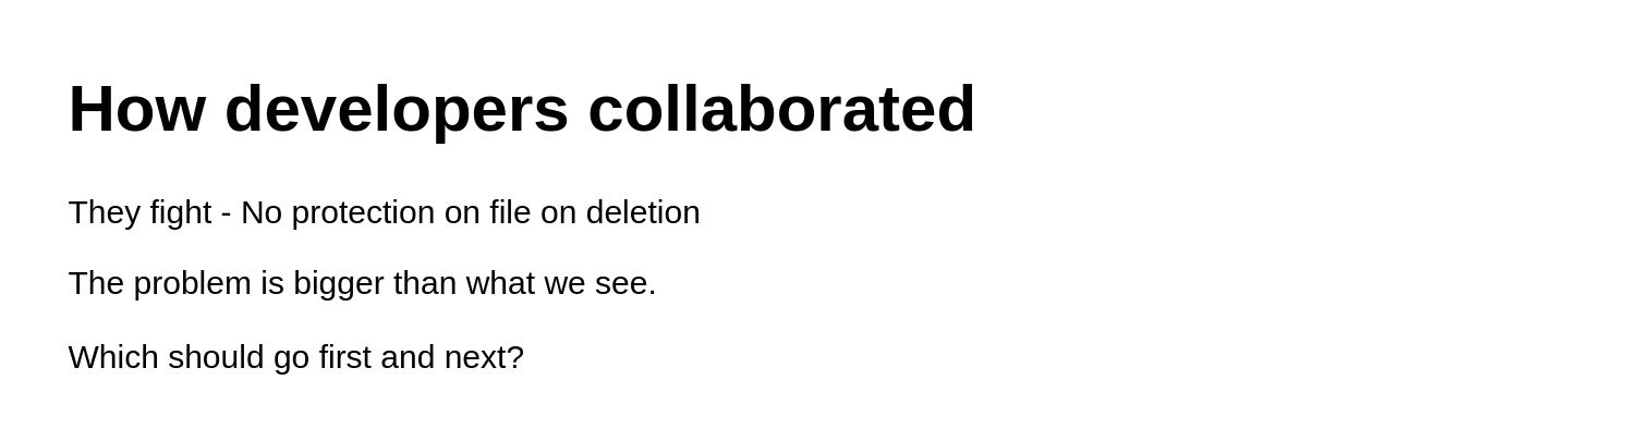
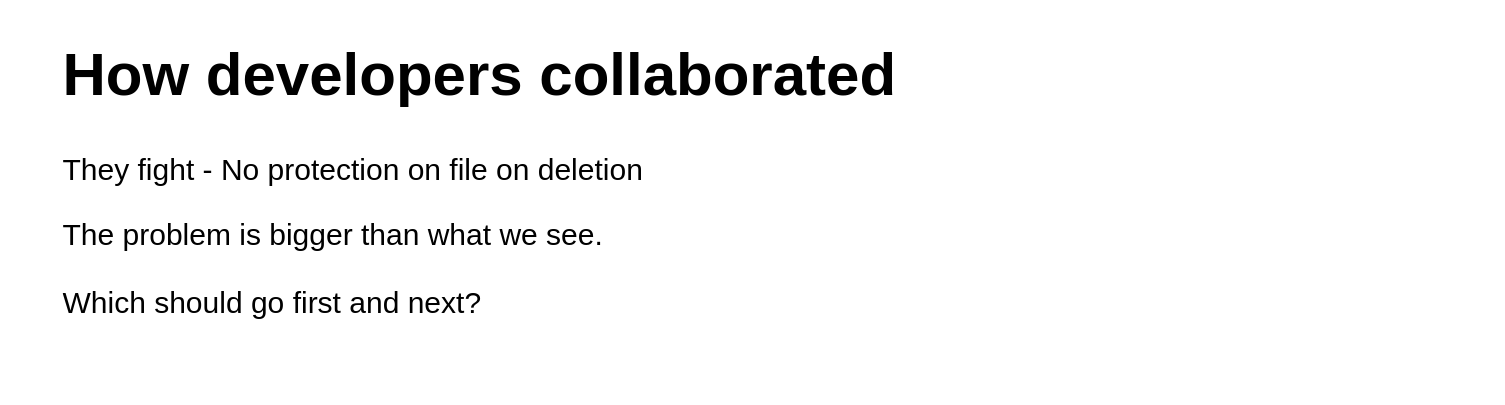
- <mxCell id="2" value="&lt;h1&gt;How developers collaborated&lt;/h1&gt;&lt;p&gt;They fight - No protection on file on deletion&amp;nbsp;&lt;/p&gt;&lt;p&gt;The problem is bigger than what we see.&amp;nbsp;&lt;/p&gt;&lt;p&gt;Which should go first and next?&lt;/p&gt;&lt;p&gt;Sequence.&amp;nbsp;&lt;/p&gt;&lt;p&gt;Integration can be confusing.&amp;nbsp;&lt;/p&gt;&lt;p&gt;Sequencing could be challenging&amp;nbsp;&lt;/p&gt;&lt;p&gt;&lt;br&gt;&lt;/p&gt;" style="text;html=1;strokeColor=none;fillColor=none;spacing=5;spacingTop=-20;whiteSpace=wrap;overflow=hidden;rounded=0;" vertex="1" parent="1"><mxGeometry x="20" y="20" width="560" height="120" as="geometry" /></mxCell>
+ <mxCell id="2" value="&lt;h1&gt;How developers collaborated&lt;/h1&gt;&lt;p&gt;They fight - No protection on file on deletion&amp;nbsp;&lt;/p&gt;&lt;p&gt;The problem is bigger than what we see.&amp;nbsp;&lt;/p&gt;&lt;p&gt;Which should go first and next?&lt;/p&gt;&lt;p&gt;Sequence.&amp;nbsp;&lt;/p&gt;&lt;p&gt;Integration can be confusing.&amp;nbsp;&lt;/p&gt;&lt;p&gt;Sequencing could be challenging&amp;nbsp;&lt;/p&gt;&lt;p&gt;&lt;br&gt;&lt;/p&gt;" style="text;html=1;strokeColor=none;fillColor=none;spacing=5;spacingTop=-20;whiteSpace=wrap;overflow=hidden;rounded=0;" vertex="1" parent="1"><mxGeometry x="20" y="10" width="560" height="120" as="geometry" /></mxCell>
